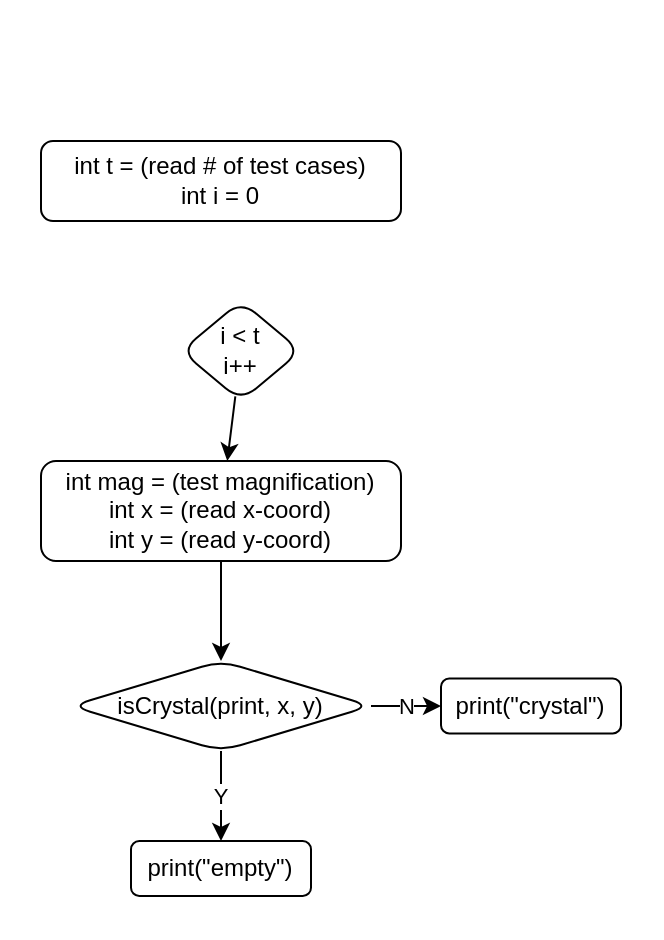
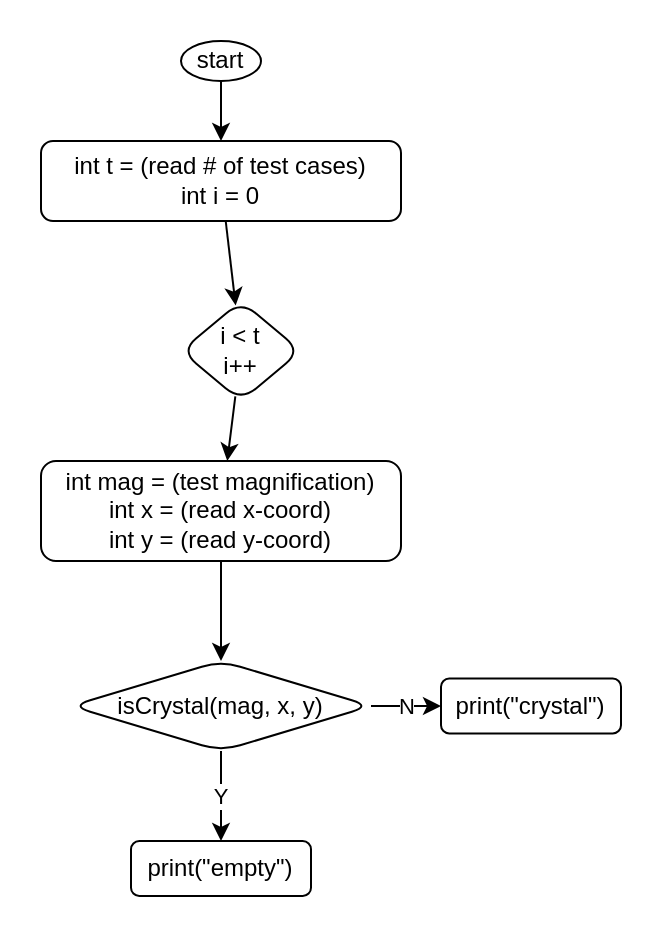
+ <mxCell id="3" value="start" style="ellipse;whiteSpace=wrap;html=1;" parent="1" vertex="1"><mxGeometry x="90" y="20" width="40" height="20" as="geometry" /></mxCell>
+ <mxCell id="2" value="" style="edgeStyle=none;html=1;" parent="1" source="3" target="5" edge="1"><mxGeometry relative="1" as="geometry" /></mxCell>
+ <mxCell id="4" value="" style="edgeStyle=none;html=1;" edge="1" parent="1" source="5" target="7"><mxGeometry relative="1" as="geometry" /></mxCell>
- <mxCell id="12" value="isCrystal(print, x, y)" style="rhombus;whiteSpace=wrap;html=1;rounded=1;" vertex="1" parent="1"><mxGeometry x="35" y="330" width="150" height="45" as="geometry" /></mxCell>
+ <mxCell id="12" value="isCrystal(mag, x, y)" style="rhombus;whiteSpace=wrap;html=1;rounded=1;" vertex="1" parent="1"><mxGeometry x="35" y="330" width="150" height="45" as="geometry" /></mxCell>
